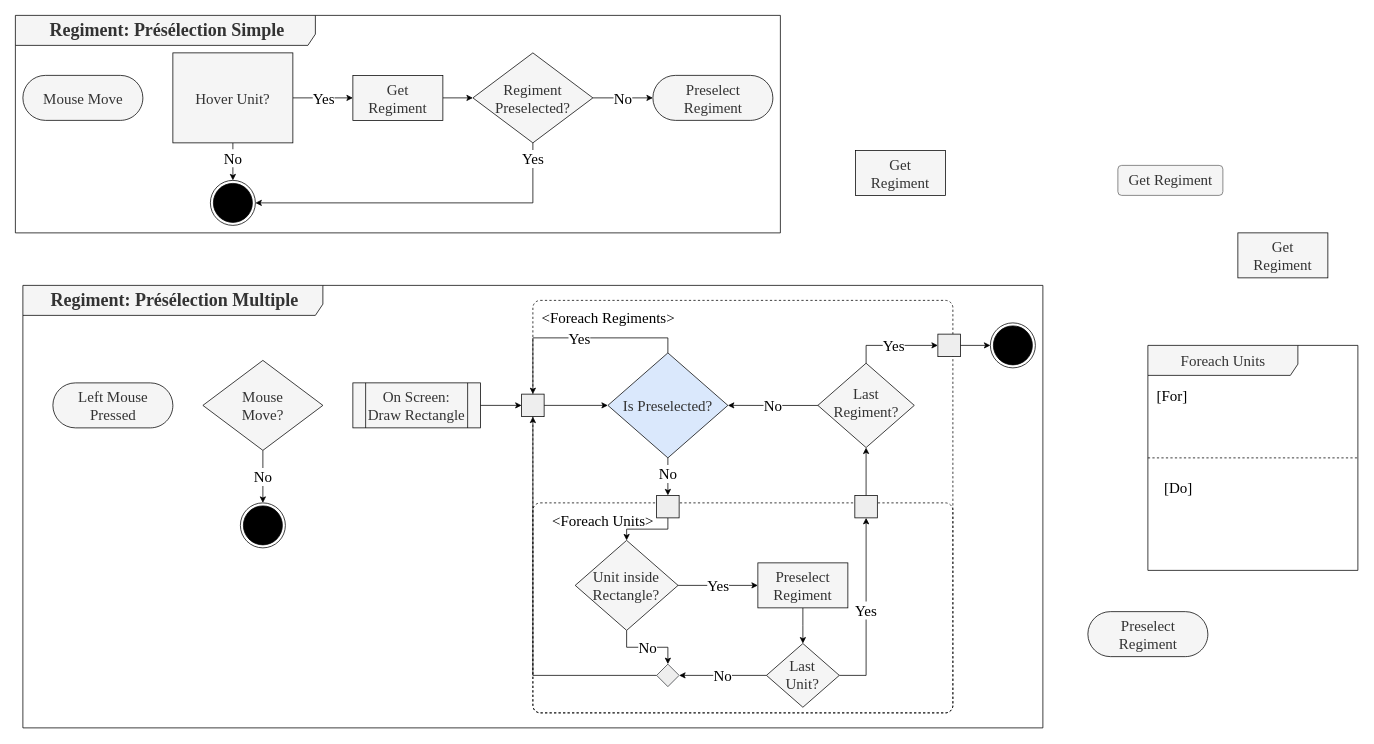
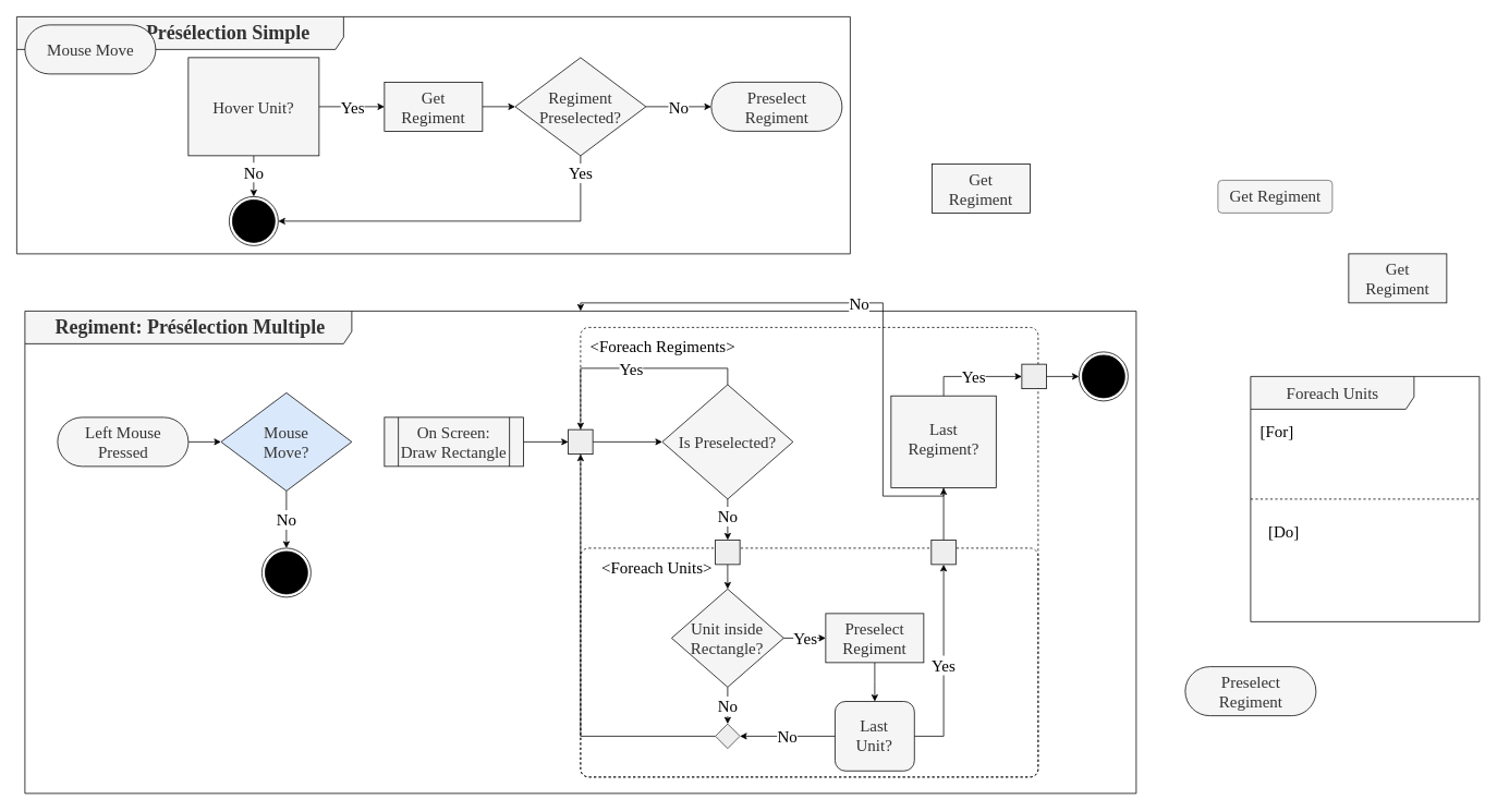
- <mxCell id="6" value="Mouse Move" style="html=1;dashed=0;whitespace=wrap;shape=mxgraph.dfd.start;strokeColor=#000000;fillColor=#f5f5f5;fontColor=#333333;fontSize=20;fontFamily=Times New Roman;" vertex="1" parent="5"><mxGeometry x="30" y="100" width="160" height="60" as="geometry" /></mxCell>
+ <mxCell id="6" value="Mouse Move" style="html=1;dashed=0;whitespace=wrap;shape=mxgraph.dfd.start;strokeColor=#000000;fillColor=#f5f5f5;fontColor=#333333;fontSize=20;fontFamily=Times New Roman;" vertex="1" parent="5"><mxGeometry x="30" y="30" width="160" height="60" as="geometry" /></mxCell>
+ <mxCell id="19" value="" style="edgeStyle=orthogonalEdgeStyle;rounded=0;html=1;fontFamily=Times New Roman;fontSize=20;" edge="1" parent="5" source="20" target="22"><mxGeometry relative="1" as="geometry" /></mxCell>
- <mxCell id="22" value="Mouse&lt;br&gt;Move?" style="rhombus;whiteSpace=wrap;html=1;fontSize=20;fontFamily=Times New Roman;fillColor=#f5f5f5;strokeColor=#000000;fontColor=#333333;dashed=0;" vertex="1" parent="5"><mxGeometry x="270" y="480" width="160" height="120" as="geometry" /></mxCell>
+ <mxCell id="22" value="Mouse&lt;br&gt;Move?" style="rhombus;whiteSpace=wrap;html=1;fontSize=20;fontFamily=Times New Roman;fillColor=#dae8fc;strokeColor=#000000;fontColor=#333333;dashed=0;" vertex="1" parent="5"><mxGeometry x="270" y="480" width="160" height="120" as="geometry" /></mxCell>
- <mxCell id="35" value="Is Preselected?" style="rhombus;whiteSpace=wrap;html=1;fontSize=20;fontFamily=Times New Roman;fillColor=#dae8fc;strokeColor=#000000;fontColor=#333333;dashed=0;" vertex="1" parent="5"><mxGeometry x="810" y="470" width="160" height="140" as="geometry" /></mxCell>
+ <mxCell id="35" value="Is Preselected?" style="rhombus;whiteSpace=wrap;html=1;fontSize=20;fontFamily=Times New Roman;fillColor=#f5f5f5;strokeColor=#000000;fontColor=#333333;dashed=0;" vertex="1" parent="5"><mxGeometry x="810" y="470" width="160" height="140" as="geometry" /></mxCell>
- <mxCell id="55" value="No" style="edgeStyle=orthogonalEdgeStyle;rounded=0;html=1;fontFamily=Times New Roman;fontSize=20;" edge="1" parent="5" source="57" target="35"><mxGeometry relative="1" as="geometry" /></mxCell>
+ <mxCell id="55" value="No" style="edgeStyle=orthogonalEdgeStyle;rounded=0;html=1;fontFamily=Times New Roman;fontSize=20;" edge="1" parent="5" source="57" target="4"><mxGeometry relative="1" as="geometry" /></mxCell>
- <mxCell id="57" value="Last&lt;br&gt;Regiment?" style="rhombus;whiteSpace=wrap;html=1;fontSize=20;fontFamily=Times New Roman;fillColor=#f5f5f5;strokeColor=#000000;fontColor=#333333;dashed=0;spacingBottom=9;" vertex="1" parent="5"><mxGeometry x="1089.99" y="483.75" width="128.57" height="112.5" as="geometry" /></mxCell>
+ <mxCell id="57" value="Last&lt;br&gt;Regiment?" style="whiteSpace=wrap;html=1;fontSize=20;fontFamily=Times New Roman;fillColor=#f5f5f5;strokeColor=#000000;fontColor=#333333;dashed=0;spacingBottom=9;rounded=0;" vertex="1" parent="5"><mxGeometry x="1089.99" y="483.75" width="128.57" height="112.5" as="geometry" /></mxCell>
- <mxCell id="43" value="Unit inside&lt;br&gt;Rectangle?" style="rhombus;whiteSpace=wrap;html=1;fontSize=20;fontFamily=Times New Roman;fillColor=#f5f5f5;strokeColor=#000000;fontColor=#333333;dashed=0;" vertex="1" parent="5"><mxGeometry x="766.43" y="720" width="137.14" height="120" as="geometry" /></mxCell>
+ <mxCell id="43" value="Unit inside&lt;br&gt;Rectangle?" style="rhombus;whiteSpace=wrap;html=1;fontSize=20;fontFamily=Times New Roman;fillColor=#f5f5f5;strokeColor=#000000;fontColor=#333333;dashed=0;" vertex="1" parent="5"><mxGeometry x="821.43" y="720" width="137.14" height="120" as="geometry" /></mxCell>
- <mxCell id="53" value="Last&lt;br&gt;Unit?" style="rhombus;whiteSpace=wrap;html=1;fontSize=20;fontFamily=Times New Roman;fillColor=#f5f5f5;strokeColor=#000000;fontColor=#333333;dashed=0;spacingBottom=2;" vertex="1" parent="5"><mxGeometry x="1021.43" y="857.5" width="97.14" height="85" as="geometry" /></mxCell>
+ <mxCell id="53" value="Last&lt;br&gt;Unit?" style="whiteSpace=wrap;html=1;fontSize=20;fontFamily=Times New Roman;fillColor=#f5f5f5;strokeColor=#000000;fontColor=#333333;dashed=0;spacingBottom=2;rounded=1;" vertex="1" parent="5"><mxGeometry x="1021.43" y="857.5" width="97.14" height="85" as="geometry" /></mxCell>
